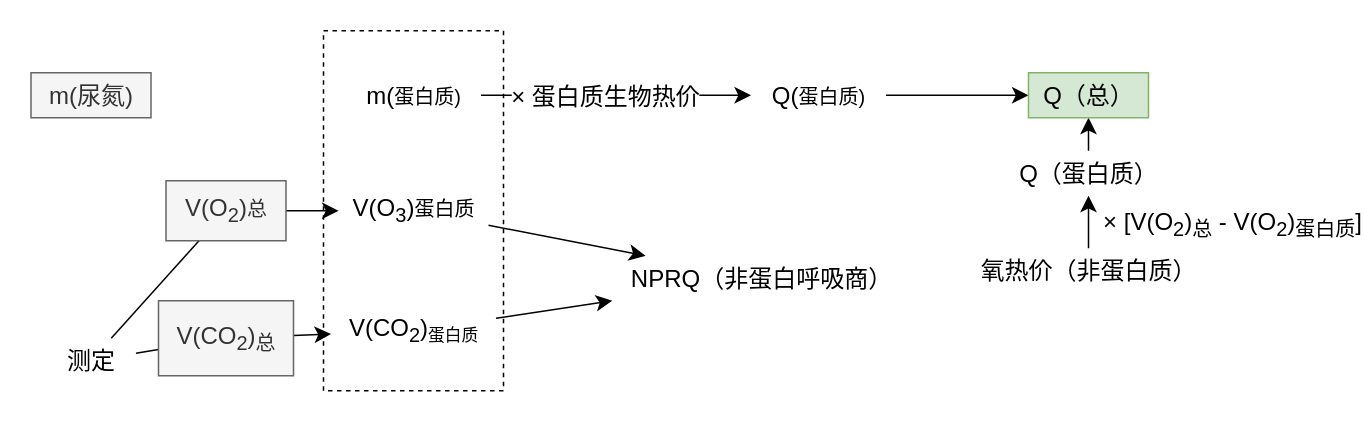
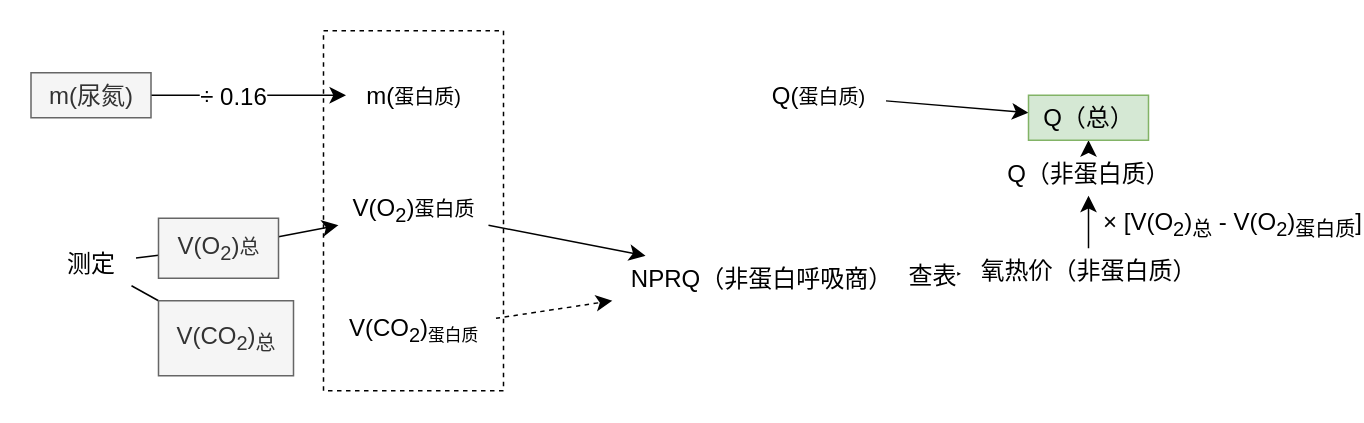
+ <mxCell id="2" value="" style="edgeStyle=none;curved=1;rounded=0;orthogonalLoop=1;jettySize=auto;html=1;fontSize=12;startSize=8;endSize=8;" edge="1" parent="1" source="4" target="7"><mxGeometry relative="1" as="geometry" /></mxCell>
+ <mxCell id="3" value="÷ 0.16" style="edgeLabel;html=1;align=center;verticalAlign=middle;resizable=0;points=[];fontSize=16;" vertex="1" connectable="0" parent="2"><mxGeometry x="-0.188" y="1" relative="1" as="geometry"><mxPoint x="1" y="1" as="offset" /></mxGeometry></mxCell>
- <mxCell id="5" value="" style="edgeStyle=none;curved=1;rounded=0;orthogonalLoop=1;jettySize=auto;html=1;fontSize=12;startSize=8;endSize=8;" edge="1" parent="1" source="7" target="9"><mxGeometry relative="1" as="geometry" /></mxCell>
- <mxCell id="6" value="× 蛋白质生物热价" style="edgeLabel;html=1;align=center;verticalAlign=middle;resizable=0;points=[];fontSize=16;" vertex="1" connectable="0" parent="5"><mxGeometry x="-0.222" relative="1" as="geometry"><mxPoint x="12" as="offset" /></mxGeometry></mxCell>
- <mxCell id="30" value="Q（总）" style="text;html=1;align=center;verticalAlign=middle;resizable=0;points=[];autosize=1;strokeColor=#82b366;fillColor=#d5e8d4;fontSize=16;" vertex="1" parent="1"><mxGeometry x="685" y="48" width="80" height="30" as="geometry" /></mxCell>
+ <mxCell id="30" value="Q（总）" style="text;html=1;align=center;verticalAlign=middle;resizable=0;points=[];autosize=1;strokeColor=#82b366;fillColor=#d5e8d4;fontSize=16;" vertex="1" parent="1"><mxGeometry x="685" y="63" width="80" height="30" as="geometry" /></mxCell>
- <mxCell id="29" value="Q（蛋白质）" style="text;html=1;align=center;verticalAlign=middle;resizable=0;points=[];autosize=1;strokeColor=none;fillColor=none;fontSize=16;" vertex="1" parent="1"><mxGeometry x="660" y="100" width="130" height="30" as="geometry" /></mxCell>
+ <mxCell id="29" value="Q（非蛋白质）" style="text;html=1;align=center;verticalAlign=middle;resizable=0;points=[];autosize=1;strokeColor=none;fillColor=none;fontSize=16;" vertex="1" parent="1"><mxGeometry x="660" y="100" width="130" height="30" as="geometry" /></mxCell>
- <mxCell id="14" value="V(O&lt;sub&gt;2&lt;/sub&gt;)&lt;span style=&quot;font-size: 13.333px;&quot;&gt;总&lt;/span&gt;" style="text;html=1;align=center;verticalAlign=middle;resizable=0;points=[];autosize=1;strokeColor=#666666;fillColor=#f5f5f5;fontSize=16;fontColor=#333333;" vertex="1" parent="1"><mxGeometry x="110" y="120" width="80" height="40" as="geometry" /></mxCell>
+ <mxCell id="14" value="V(O&lt;sub&gt;2&lt;/sub&gt;)&lt;span style=&quot;font-size: 13.333px;&quot;&gt;总&lt;/span&gt;" style="text;html=1;align=center;verticalAlign=middle;resizable=0;points=[];autosize=1;strokeColor=#666666;fillColor=#f5f5f5;fontSize=16;fontColor=#333333;" vertex="1" parent="1"><mxGeometry x="105" y="145" width="80" height="40" as="geometry" /></mxCell>
- <mxCell id="19" value="V(O&lt;sub&gt;3&lt;/sub&gt;)&lt;span style=&quot;font-size: 13.333px;&quot;&gt;蛋白质&lt;/span&gt;" style="text;html=1;align=center;verticalAlign=middle;resizable=0;points=[];autosize=1;strokeColor=none;fillColor=none;fontSize=16;" vertex="1" parent="1"><mxGeometry x="225" y="120" width="100" height="40" as="geometry" /></mxCell>
+ <mxCell id="19" value="V(O&lt;sub&gt;2&lt;/sub&gt;)&lt;span style=&quot;font-size: 13.333px;&quot;&gt;蛋白质&lt;/span&gt;" style="text;html=1;align=center;verticalAlign=middle;resizable=0;points=[];autosize=1;strokeColor=none;fillColor=none;fontSize=16;" vertex="1" parent="1"><mxGeometry x="225" y="120" width="100" height="40" as="geometry" /></mxCell>
+ <mxCell id="22" style="edgeStyle=none;curved=1;rounded=0;orthogonalLoop=1;jettySize=auto;html=1;fontSize=12;startSize=8;endSize=8;" edge="1" parent="1" source="24" target="27"><mxGeometry relative="1" as="geometry"><mxPoint x="697" y="180" as="targetPoint" /></mxGeometry></mxCell>
+ <mxCell id="23" value="查表" style="edgeLabel;html=1;align=center;verticalAlign=middle;resizable=0;points=[];fontSize=16;" vertex="1" connectable="0" parent="22"><mxGeometry x="-0.3" relative="1" as="geometry"><mxPoint x="2" as="offset" /></mxGeometry></mxCell>
- <mxCell id="20" style="edgeStyle=none;curved=1;rounded=0;orthogonalLoop=1;jettySize=auto;html=1;fontSize=12;startSize=8;endSize=8;" edge="1" parent="1" source="21" target="24"><mxGeometry relative="1" as="geometry"><mxPoint x="390" y="200" as="targetPoint" /></mxGeometry></mxCell>
+ <mxCell id="20" style="edgeStyle=none;curved=1;rounded=0;orthogonalLoop=1;jettySize=auto;html=1;fontSize=12;startSize=8;endSize=8;dashed=1;" edge="1" parent="1" source="21" target="24"><mxGeometry relative="1" as="geometry"><mxPoint x="390" y="200" as="targetPoint" /></mxGeometry></mxCell>
- <mxCell id="15" style="edgeStyle=none;curved=1;rounded=0;orthogonalLoop=1;jettySize=auto;html=1;fontSize=12;startSize=8;endSize=8;" edge="1" parent="1" source="16" target="21"><mxGeometry relative="1" as="geometry" /></mxCell>
- <mxCell id="12" value="测定" style="text;html=1;align=center;verticalAlign=middle;resizable=0;points=[];autosize=1;strokeColor=none;fillColor=none;fontSize=16;" vertex="1" parent="1"><mxGeometry x="30" y="225" width="60" height="30" as="geometry" /></mxCell>
+ <mxCell id="12" value="测定" style="text;html=1;align=center;verticalAlign=middle;resizable=0;points=[];autosize=1;strokeColor=none;fillColor=none;fontSize=16;" vertex="1" parent="1"><mxGeometry x="30" y="160" width="60" height="30" as="geometry" /></mxCell>
